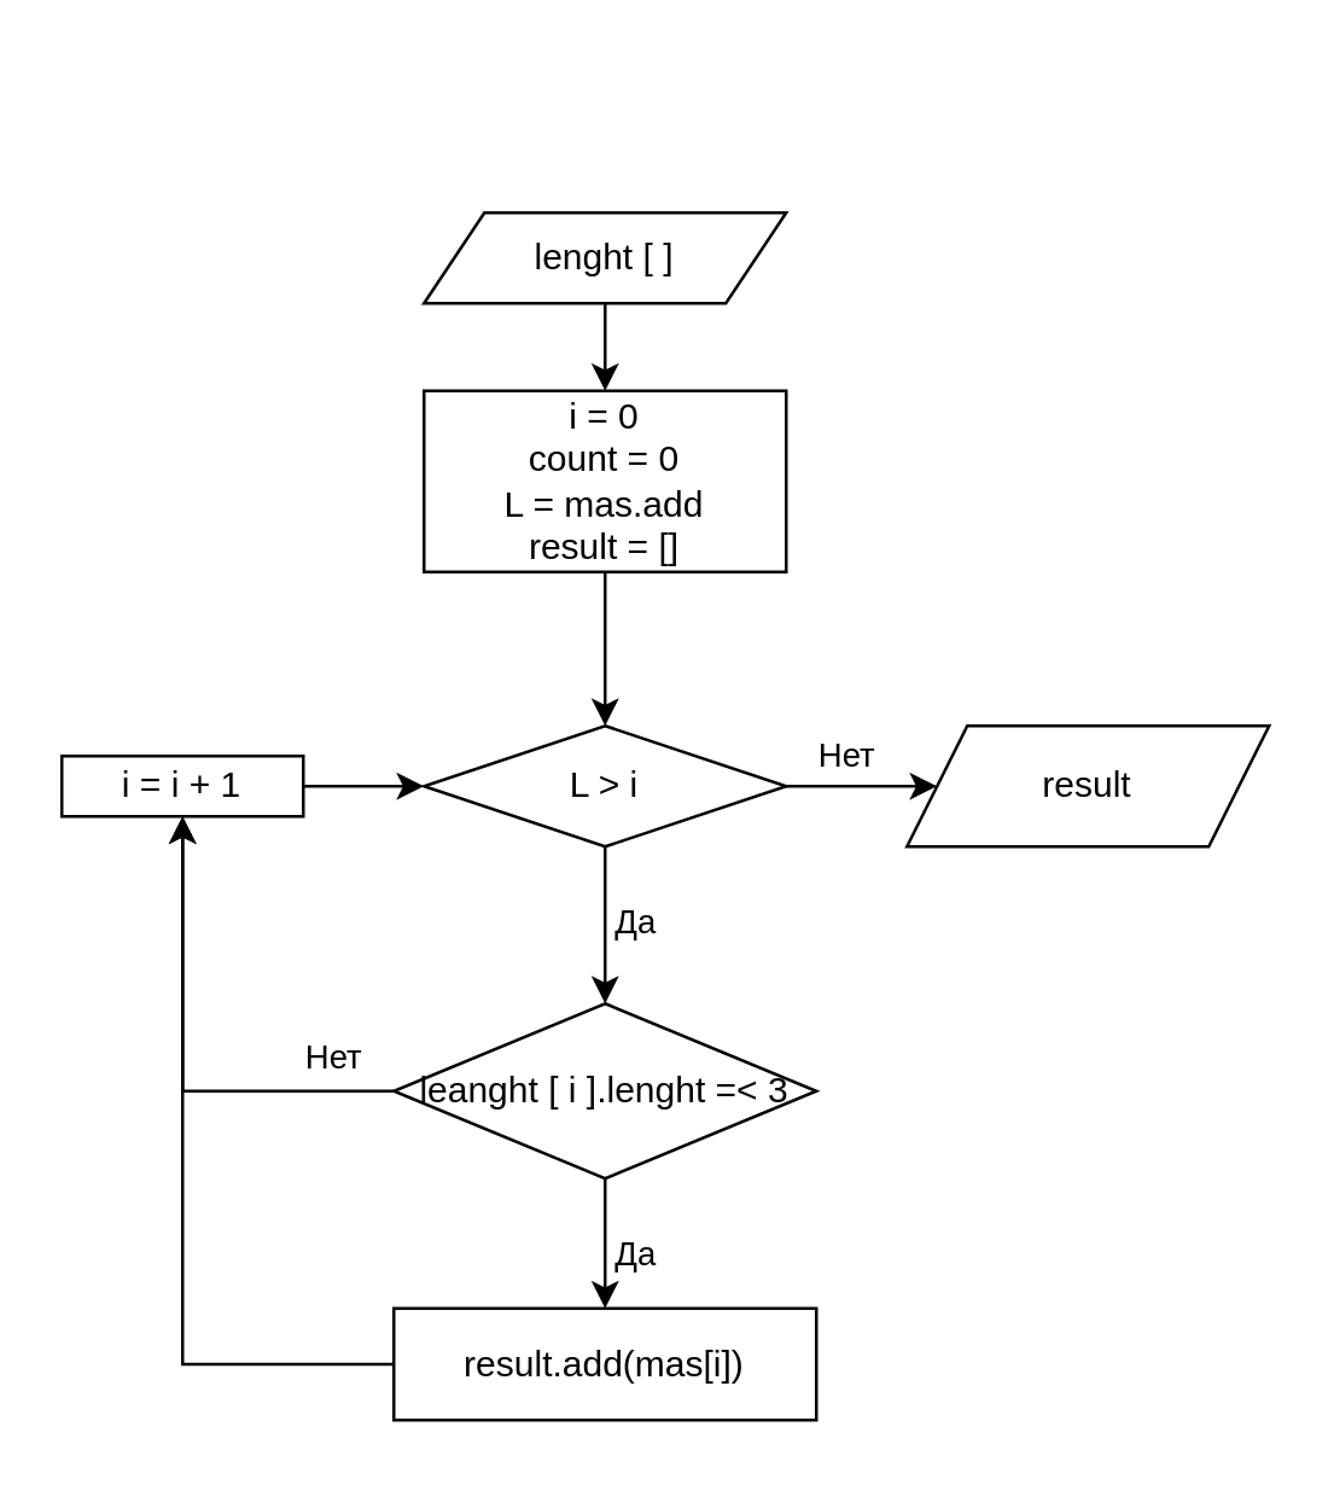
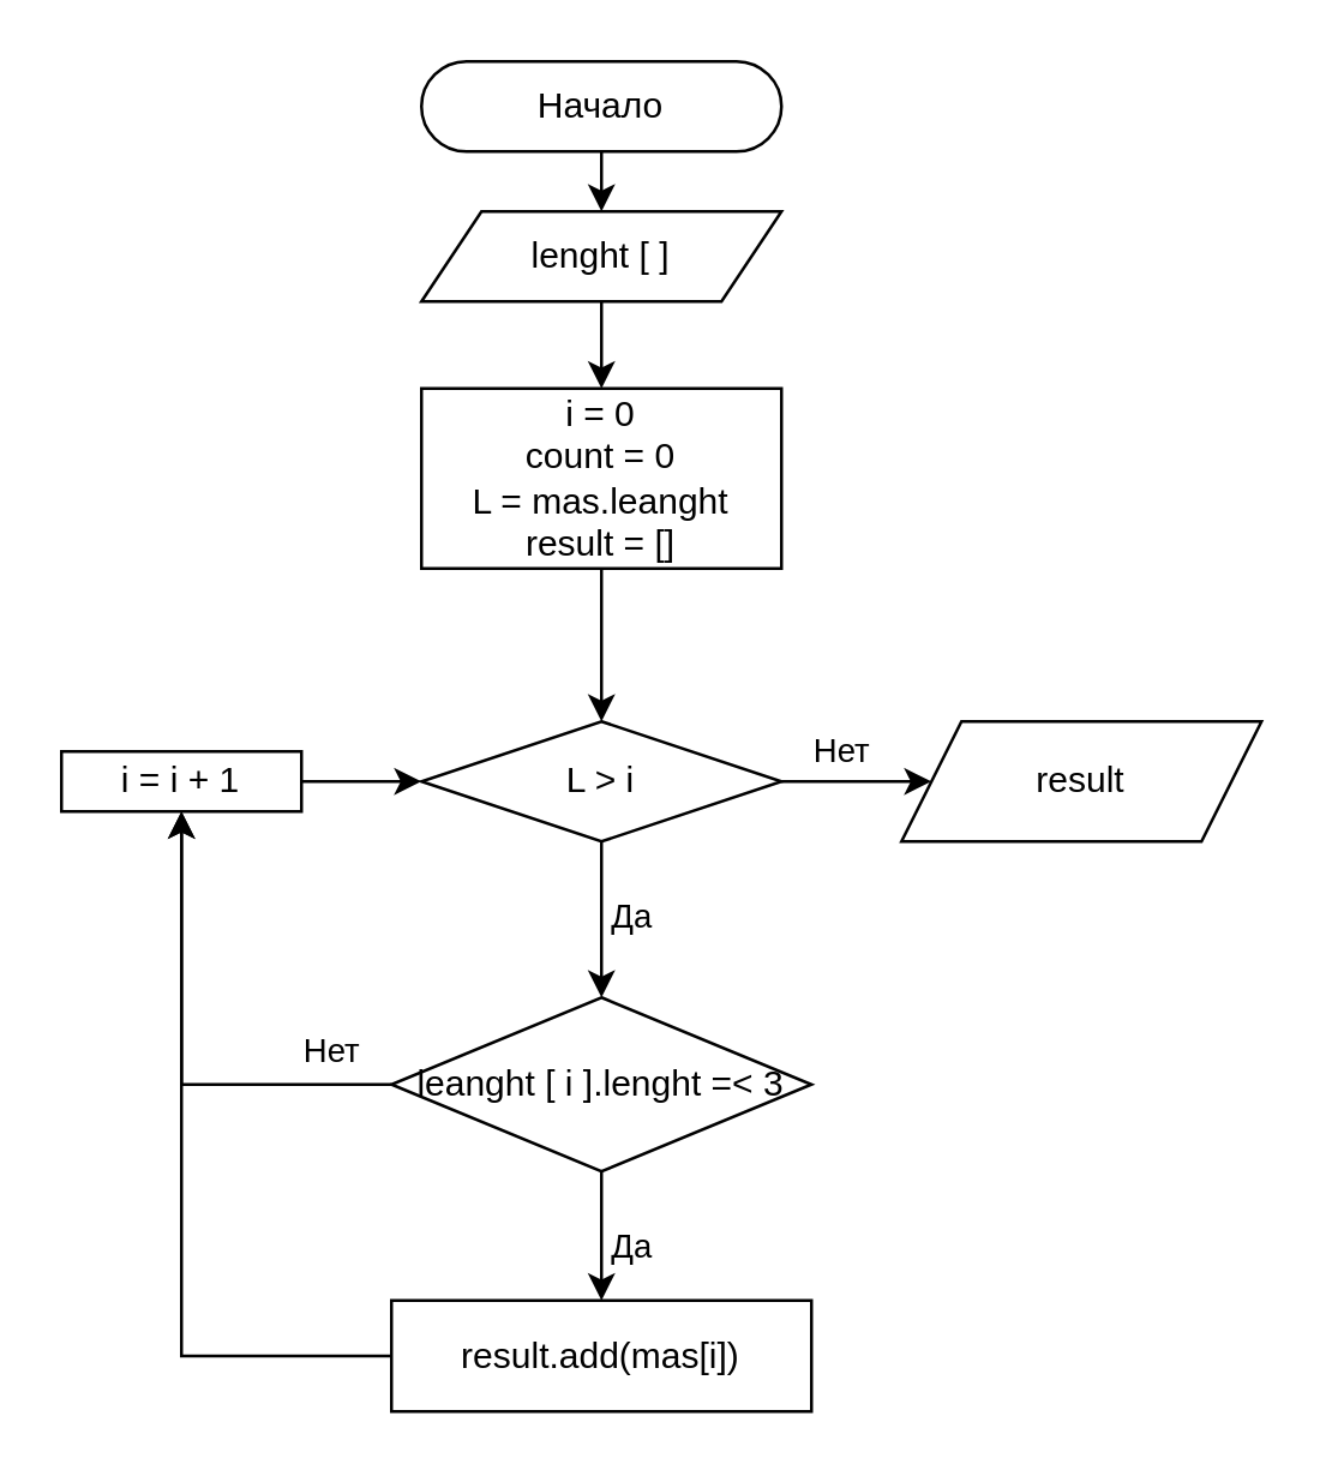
+ <mxCell id="3" value="Начало" style="rounded=1;whiteSpace=wrap;html=1;arcSize=50;" parent="1" vertex="1"><mxGeometry x="140" y="20" width="120" height="30" as="geometry" /></mxCell>
+ <mxCell id="2" style="edgeStyle=orthogonalEdgeStyle;rounded=0;orthogonalLoop=1;jettySize=auto;html=1;exitX=0.5;exitY=1;exitDx=0;exitDy=0;entryX=0.5;entryY=0;entryDx=0;entryDy=0;" parent="1" source="3" target="5" edge="1"><mxGeometry relative="1" as="geometry" /></mxCell>
- <mxCell id="13" value="i = 0&lt;br&gt;count = 0&lt;br&gt;L = mas.add&lt;br&gt;result = []" style="rounded=0;whiteSpace=wrap;html=1;" vertex="1" parent="1"><mxGeometry x="140" y="129" width="120" height="60" as="geometry" /></mxCell>
+ <mxCell id="13" value="i = 0&lt;br&gt;count = 0&lt;br&gt;L = mas.leanght&lt;br&gt;result = []" style="rounded=0;whiteSpace=wrap;html=1;" vertex="1" parent="1"><mxGeometry x="140" y="129" width="120" height="60" as="geometry" /></mxCell>
